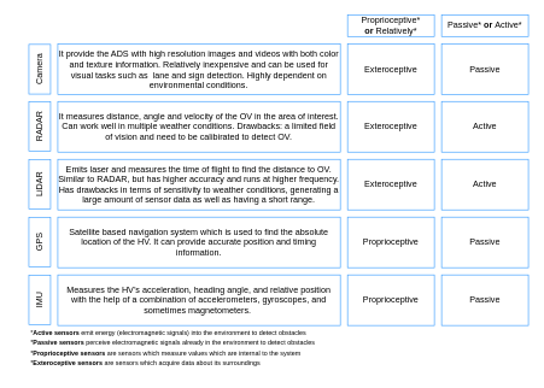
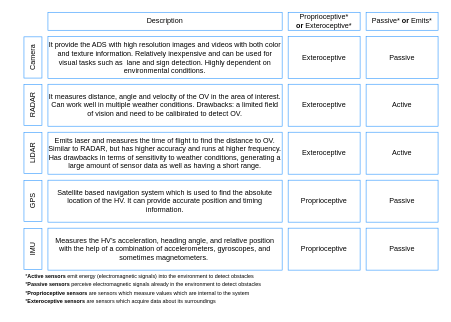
+ <mxCell id="24" value="Description" style="rounded=0;whiteSpace=wrap;html=1;fillColor=none;strokeColor=#3399FF;" parent="1" vertex="1"><mxGeometry x="79.38" y="20" width="390.62" height="30" as="geometry" /></mxCell>
- <mxCell id="7" value="Proprioceptive*&lt;br&gt;&amp;nbsp;&lt;b&gt;or&lt;/b&gt;&amp;nbsp;Relatively*&amp;nbsp;" style="rounded=0;whiteSpace=wrap;html=1;fillColor=none;strokeColor=#3399FF;" parent="1" vertex="1"><mxGeometry x="480" y="20" width="120" height="30" as="geometry" /></mxCell>
+ <mxCell id="7" value="Proprioceptive*&lt;br&gt;&amp;nbsp;&lt;b&gt;or&lt;/b&gt;&amp;nbsp;Exteroceptive*&amp;nbsp;" style="rounded=0;whiteSpace=wrap;html=1;fillColor=none;strokeColor=#3399FF;" parent="1" vertex="1"><mxGeometry x="480" y="20" width="120" height="30" as="geometry" /></mxCell>
- <mxCell id="8" value="Passive*&amp;nbsp;&lt;b&gt;or &lt;/b&gt;Active*" style="rounded=0;whiteSpace=wrap;html=1;fillColor=none;strokeColor=#3399FF;" parent="1" vertex="1"><mxGeometry x="610" y="20" width="120" height="30" as="geometry" /></mxCell>
+ <mxCell id="8" value="Passive*&amp;nbsp;&lt;b&gt;or &lt;/b&gt;Emits*" style="rounded=0;whiteSpace=wrap;html=1;fillColor=none;strokeColor=#3399FF;" parent="1" vertex="1"><mxGeometry x="610" y="20" width="120" height="30" as="geometry" /></mxCell>
